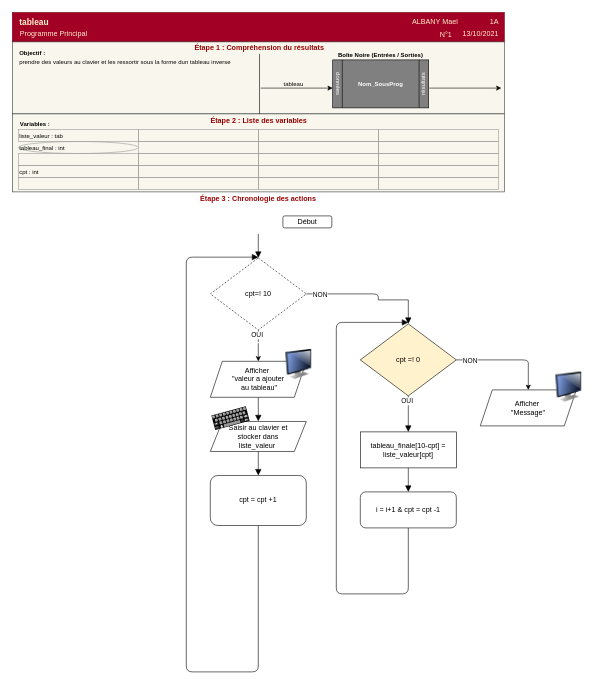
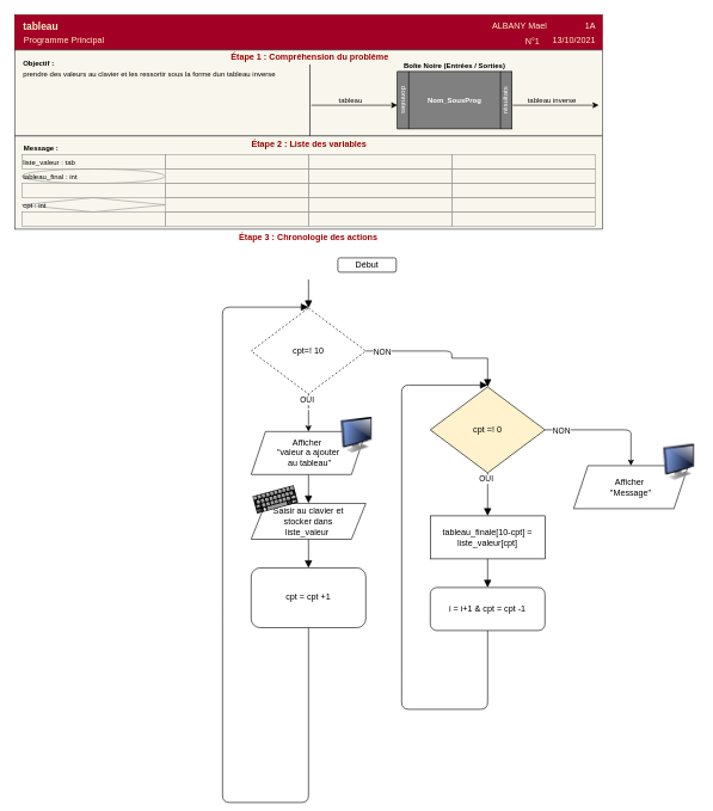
- <mxCell id="25" value="&lt;span style=&quot;font-family: &amp;#34;helvetica&amp;#34; ; font-style: normal ; letter-spacing: normal ; text-indent: 0px ; text-transform: none ; word-spacing: 0px ; display: inline ; float: none&quot;&gt;&lt;b&gt;&lt;font style=&quot;font-size: 12px&quot; color=&quot;#990000&quot;&gt;Étape 1 : Compréhension du résultats&lt;/font&gt;&lt;/b&gt;&lt;/span&gt;" style="text;whiteSpace=wrap;html=1;align=center;connectable=0;allowArrows=0;recursiveResize=0;expand=0;movable=0;resizable=0;rotatable=0;deletable=0;cloneable=0;pointerEvents=0;editable=0;" parent="1" vertex="1"><mxGeometry x="292" y="65.25" width="280" height="30" as="geometry" /></mxCell>
+ <mxCell id="25" value="&lt;span style=&quot;font-family: &amp;#34;helvetica&amp;#34; ; font-style: normal ; letter-spacing: normal ; text-indent: 0px ; text-transform: none ; word-spacing: 0px ; display: inline ; float: none&quot;&gt;&lt;b&gt;&lt;font style=&quot;font-size: 12px&quot; color=&quot;#990000&quot;&gt;Étape 1 : Compréhension du problème&lt;/font&gt;&lt;/b&gt;&lt;/span&gt;" style="text;whiteSpace=wrap;html=1;align=center;connectable=0;allowArrows=0;recursiveResize=0;expand=0;movable=0;resizable=0;rotatable=0;deletable=0;cloneable=0;pointerEvents=0;editable=0;" parent="1" vertex="1"><mxGeometry x="292" y="65.25" width="280" height="30" as="geometry" /></mxCell>
+ <mxCell id="13" value="&lt;font style=&quot;font-size: 10px&quot;&gt;tableau inverse&lt;br&gt;&lt;/font&gt;" style="text;html=1;strokeColor=none;fillColor=none;align=center;verticalAlign=middle;whiteSpace=wrap;rounded=0;connectable=0;allowArrows=0;recursiveResize=0;expand=0;movable=0;resizable=0;rotatable=0;cloneable=0;deletable=0;autosize=1;pointerEvents=0;" parent="11" vertex="1"><mxGeometry x="15" width="80" height="20" as="geometry" /></mxCell>
- <mxCell id="22" value="&lt;b style=&quot;&quot;&gt;&lt;font style=&quot;font-size: 10px&quot;&gt;Variables :&lt;/font&gt;&lt;/b&gt;" style="text;html=1;strokeColor=none;fillColor=none;align=left;verticalAlign=middle;whiteSpace=wrap;rounded=0;connectable=0;allowArrows=0;recursiveResize=0;expand=0;movable=0;resizable=0;rotatable=0;cloneable=0;deletable=0;pointerEvents=0;editable=0;" parent="1" vertex="1"><mxGeometry x="31" y="195" width="80" height="20" as="geometry" /></mxCell>
+ <mxCell id="22" value="&lt;b style=&quot;&quot;&gt;&lt;font style=&quot;font-size: 10px&quot;&gt;Message :&lt;/font&gt;&lt;/b&gt;" style="text;html=1;strokeColor=none;fillColor=none;align=left;verticalAlign=middle;whiteSpace=wrap;rounded=0;connectable=0;allowArrows=0;recursiveResize=0;expand=0;movable=0;resizable=0;rotatable=0;cloneable=0;deletable=0;pointerEvents=0;editable=0;" parent="1" vertex="1"><mxGeometry x="31" y="195" width="80" height="20" as="geometry" /></mxCell>
- <mxCell id="36" value="cpt : int" style="rounded=0;whiteSpace=wrap;html=1;align=left;verticalAlign=middle;labelBackgroundColor=none;fontColor=none;noLabel=0;fillColor=none;strokeColor=#999999;allowArrows=0;connectable=0;recursiveResize=0;expand=0;movable=0;resizable=0;rotatable=0;cloneable=0;deletable=0;editable=1;fontSize=10;spacingBottom=1;pointerEvents=0;" parent="1" vertex="1"><mxGeometry x="30" y="275" width="200" height="20" as="geometry" /></mxCell>
+ <mxCell id="36" value="cpt : int" style="rhombus;whiteSpace=wrap;html=1;align=left;verticalAlign=middle;labelBackgroundColor=none;fontColor=none;noLabel=0;fillColor=none;strokeColor=#999999;allowArrows=0;connectable=0;recursiveResize=0;expand=0;movable=0;resizable=0;rotatable=0;cloneable=0;deletable=0;editable=1;fontSize=10;spacingBottom=1;pointerEvents=0;" parent="1" vertex="1"><mxGeometry x="30" y="275" width="200" height="20" as="geometry" /></mxCell>
